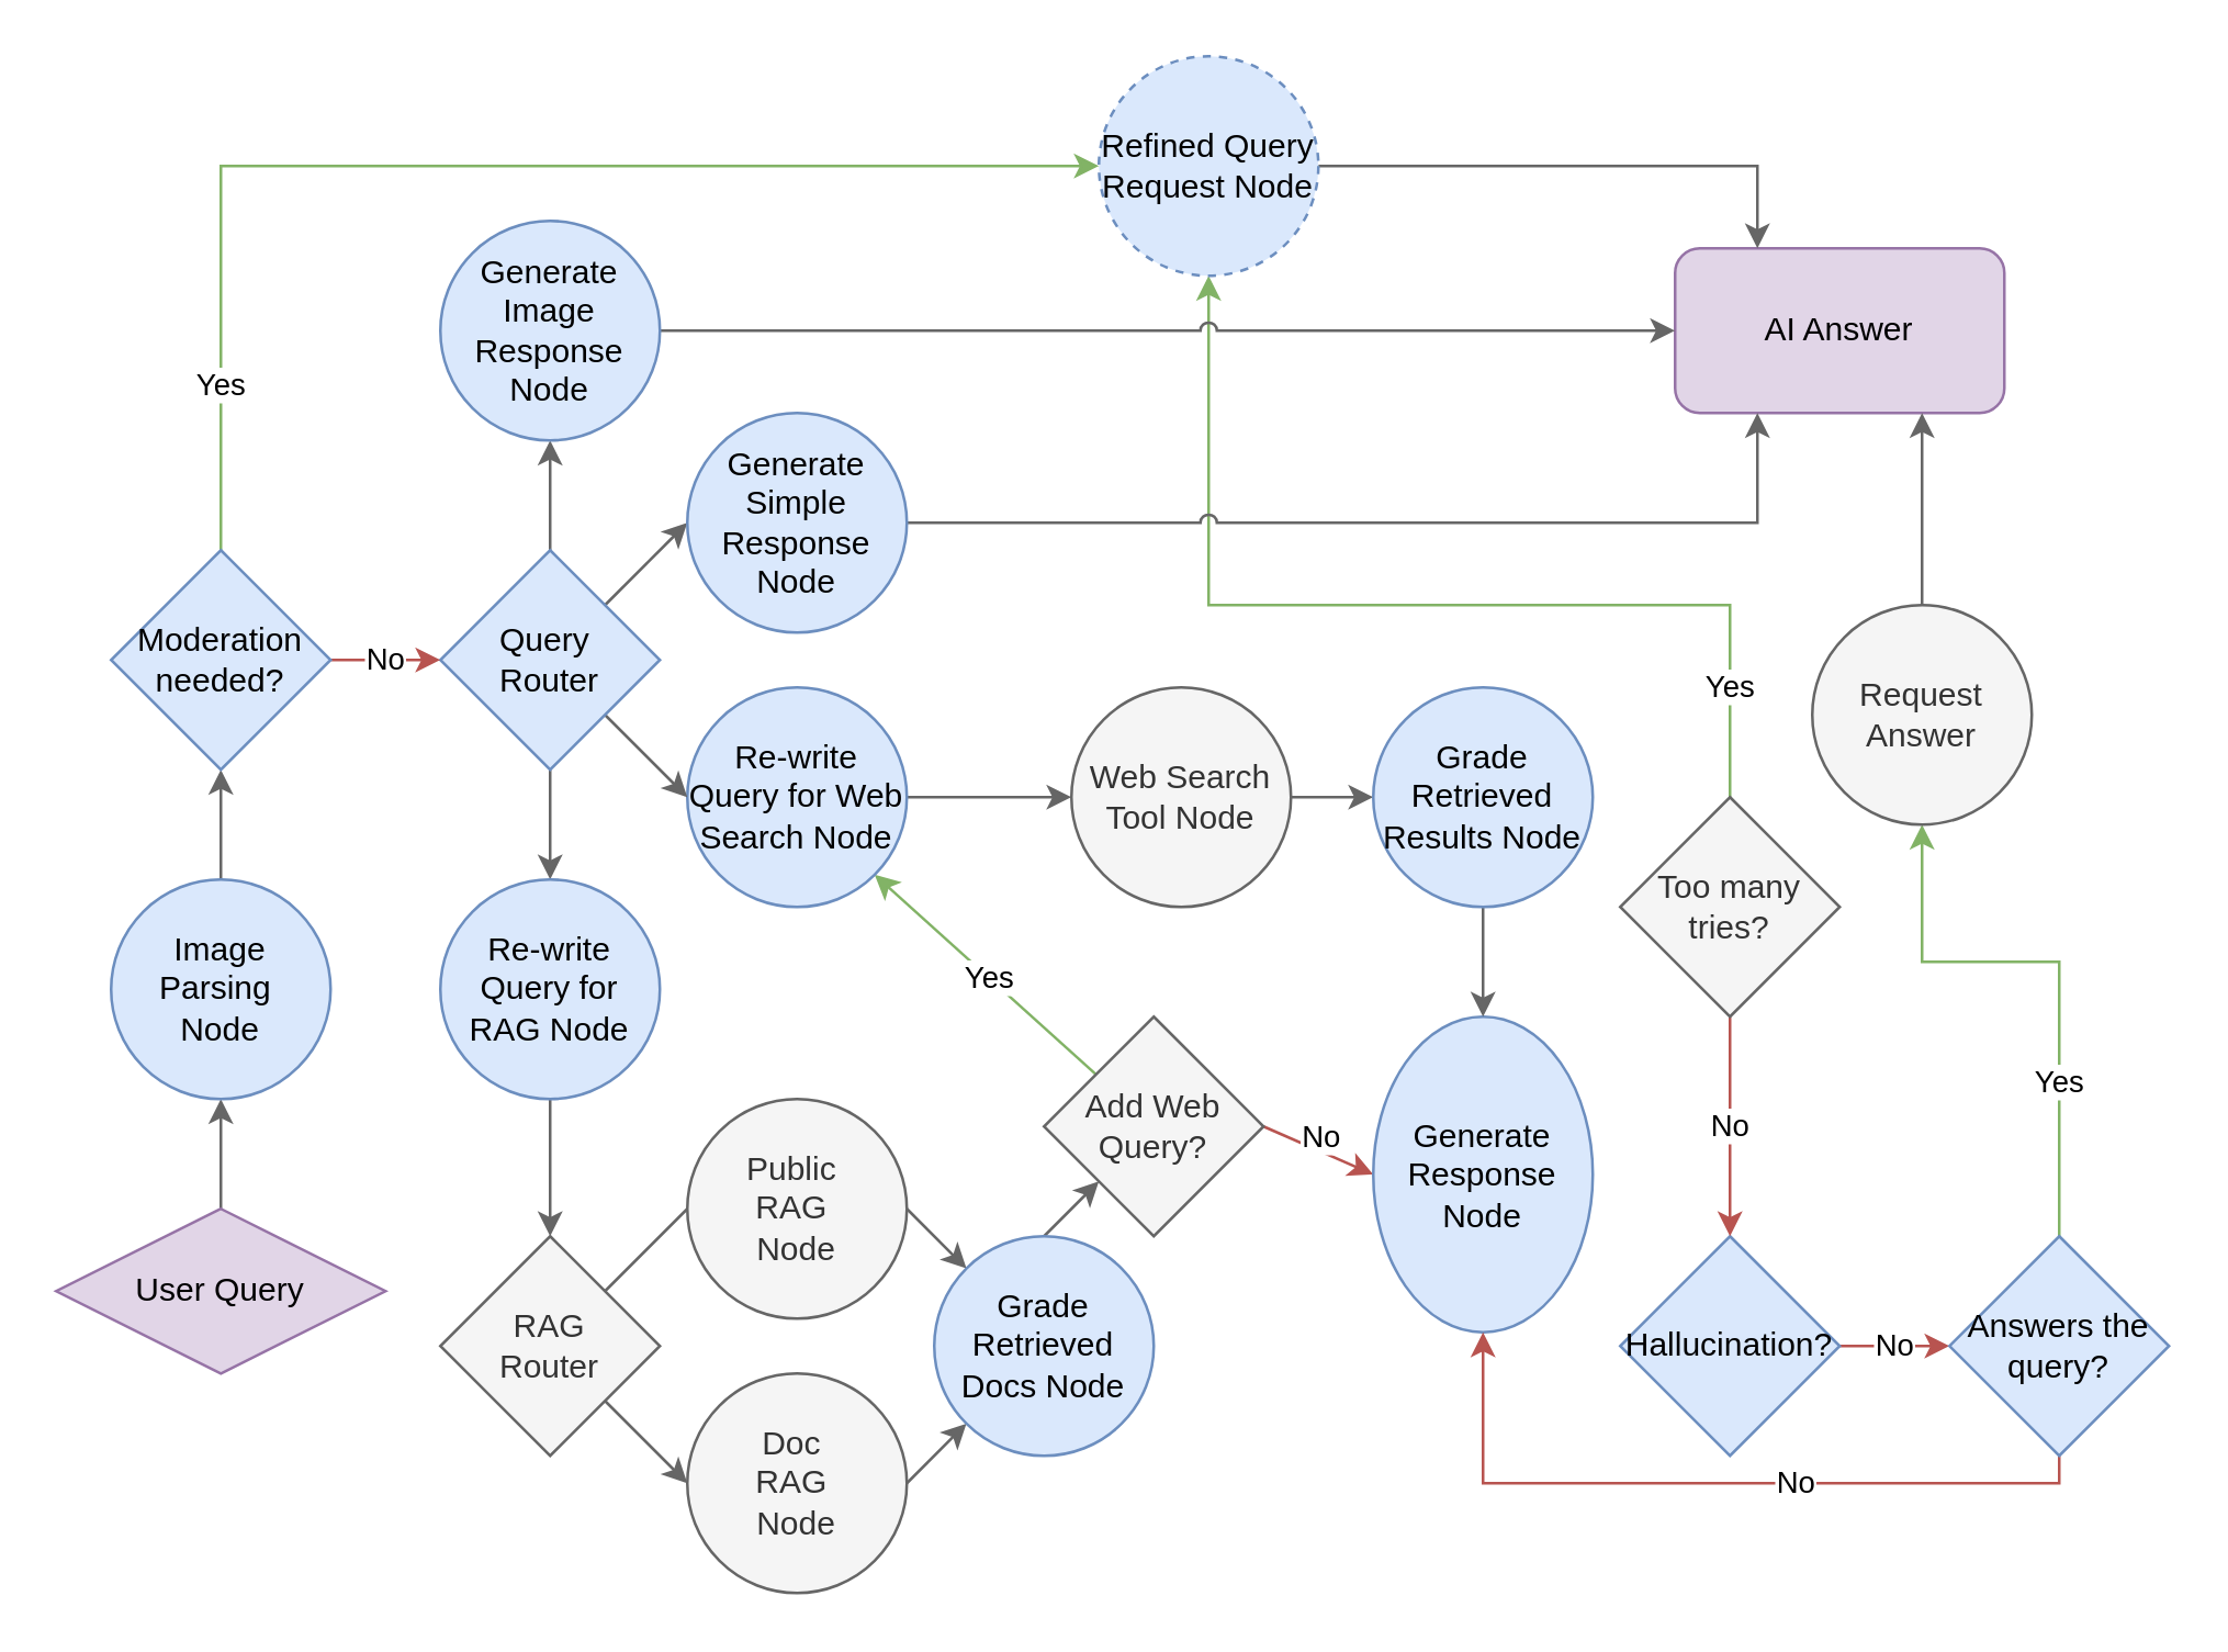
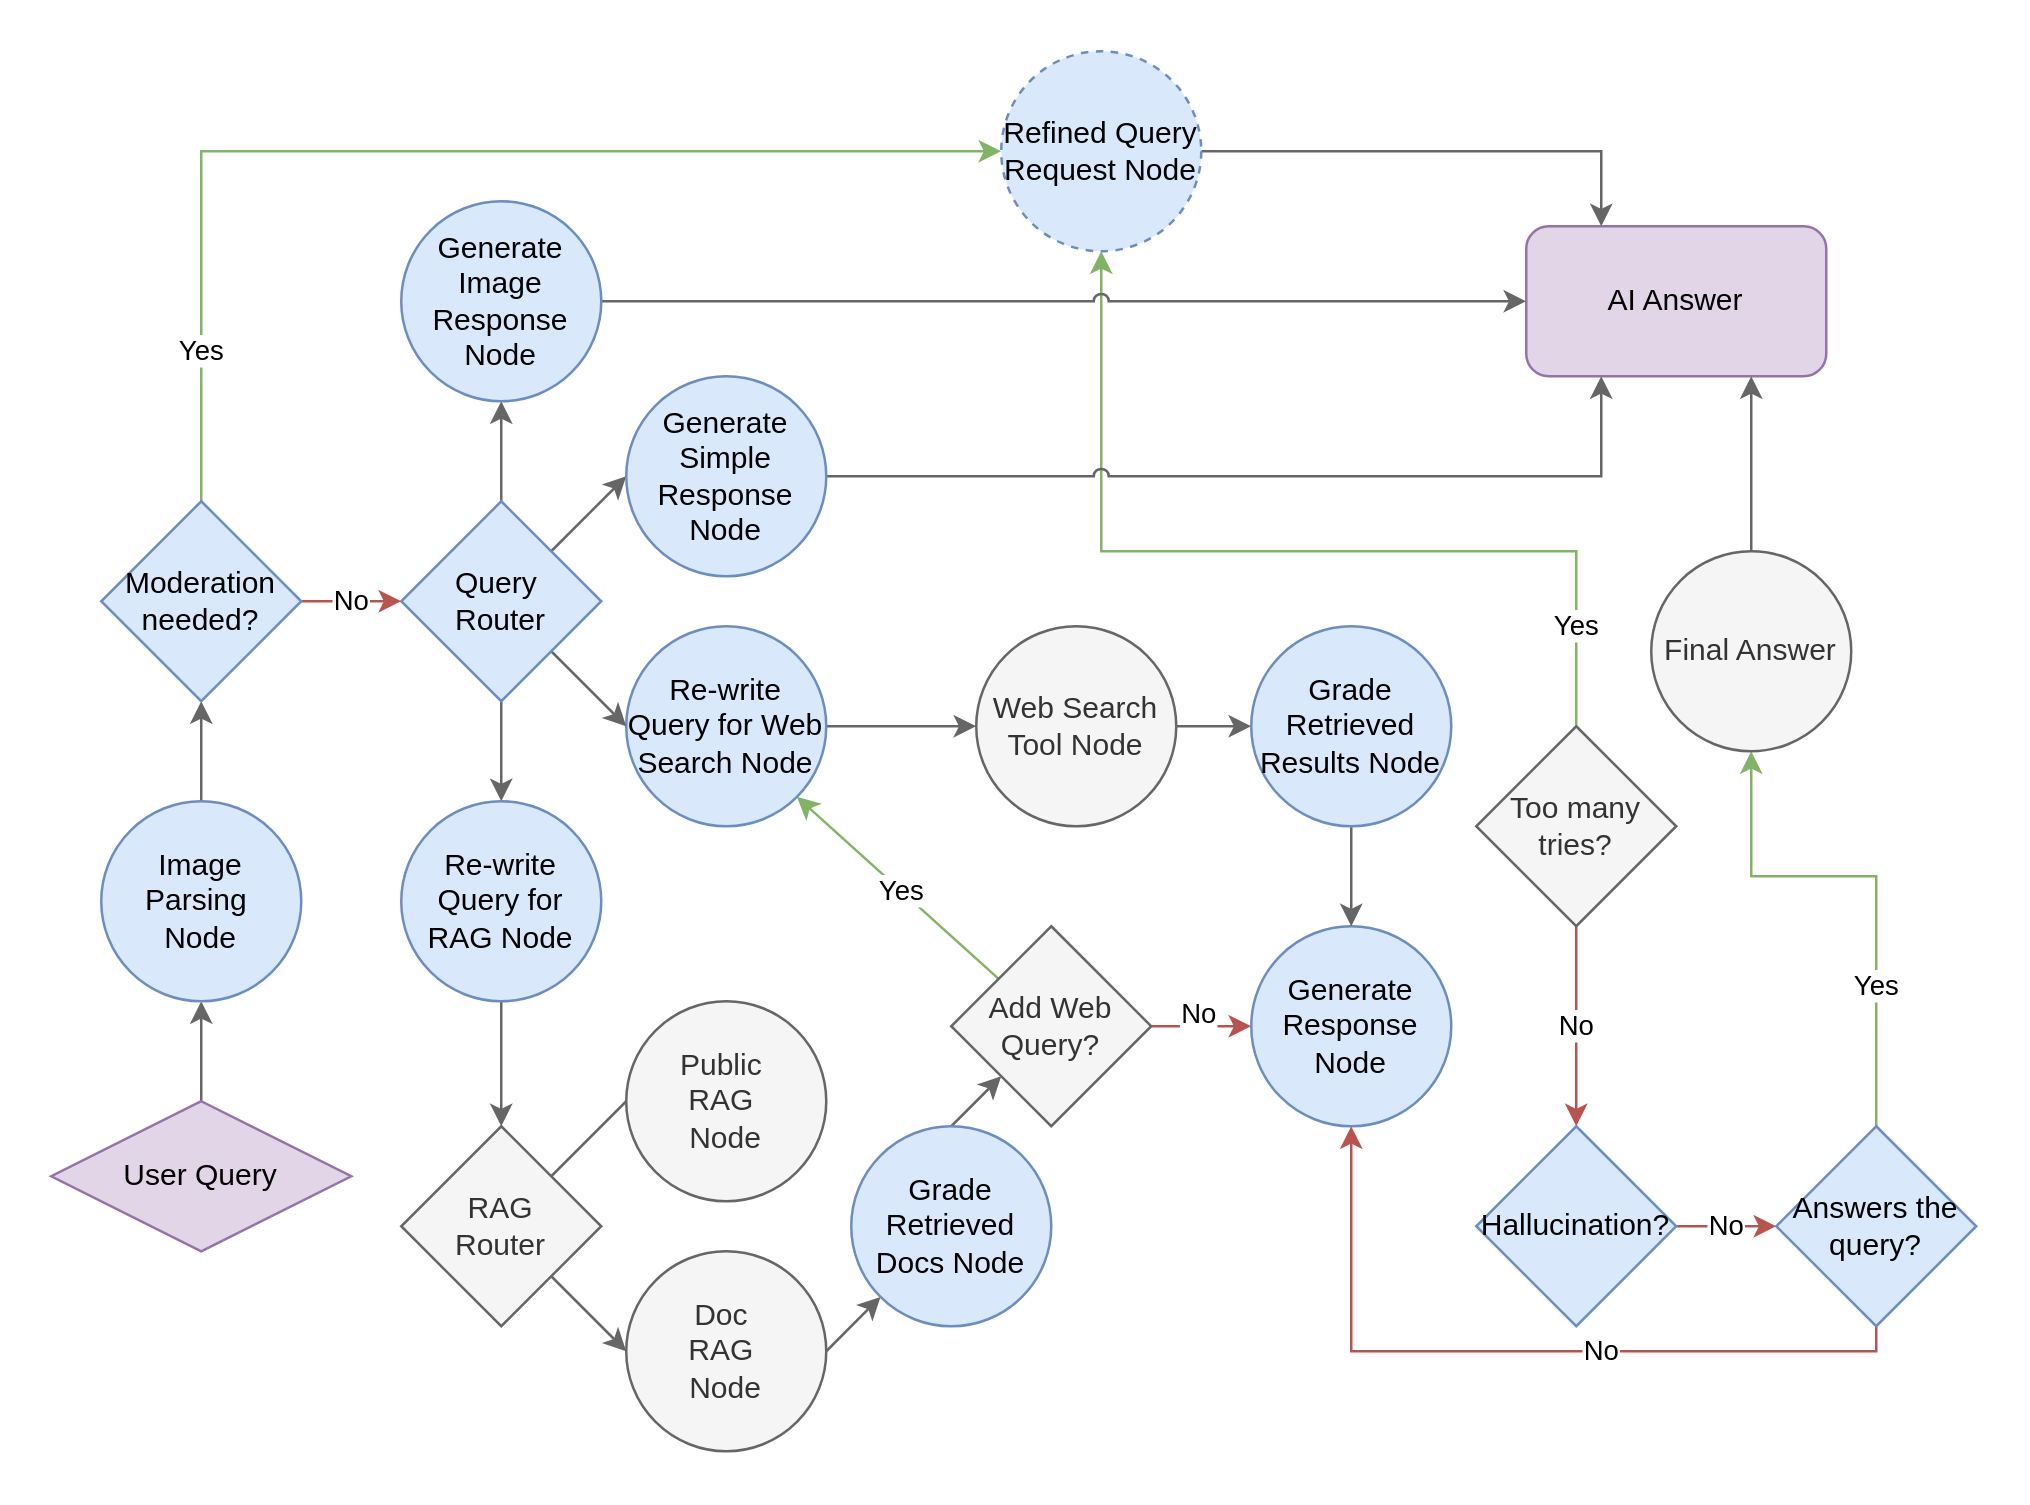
- <mxCell id="26" value="Request Answer" style="ellipse;whiteSpace=wrap;html=1;aspect=fixed;fillColor=#f5f5f5;strokeColor=#666666;fontColor=#333333;movable=1;resizable=1;rotatable=1;deletable=1;editable=1;locked=0;connectable=1;" parent="1" vertex="1"><mxGeometry x="660" y="220" width="80" height="80" as="geometry" /></mxCell>
+ <mxCell id="26" value="Final Answer" style="ellipse;whiteSpace=wrap;html=1;aspect=fixed;fillColor=#f5f5f5;strokeColor=#666666;fontColor=#333333;movable=1;resizable=1;rotatable=1;deletable=1;editable=1;locked=0;connectable=1;" parent="1" vertex="1"><mxGeometry x="660" y="220" width="80" height="80" as="geometry" /></mxCell>
- <mxCell id="7" value="Generate Response Node" style="ellipse;whiteSpace=wrap;html=1;aspect=fixed;fillColor=#dae8fc;strokeColor=#6c8ebf;gradientColor=none;labelBackgroundColor=none;movable=1;resizable=1;rotatable=1;deletable=1;editable=1;locked=0;connectable=1;" parent="1" vertex="1"><mxGeometry x="500" y="370" width="80" height="115" as="geometry" /></mxCell>
+ <mxCell id="7" value="Generate Response Node" style="ellipse;whiteSpace=wrap;html=1;aspect=fixed;fillColor=#dae8fc;strokeColor=#6c8ebf;gradientColor=none;labelBackgroundColor=none;movable=1;resizable=1;rotatable=1;deletable=1;editable=1;locked=0;connectable=1;" parent="1" vertex="1"><mxGeometry x="500" y="370" width="80" height="80" as="geometry" /></mxCell>
- <mxCell id="35" style="rounded=0;orthogonalLoop=1;jettySize=auto;html=1;exitX=1;exitY=0.5;exitDx=0;exitDy=0;fillColor=#f5f5f5;strokeColor=#666666;entryX=0;entryY=0;entryDx=0;entryDy=0;movable=1;resizable=1;rotatable=1;deletable=1;editable=1;locked=0;connectable=1;" edge="1" parent="1" source="36" target="50"><mxGeometry relative="1" as="geometry"><mxPoint x="350" y="430" as="targetPoint" /></mxGeometry></mxCell>
